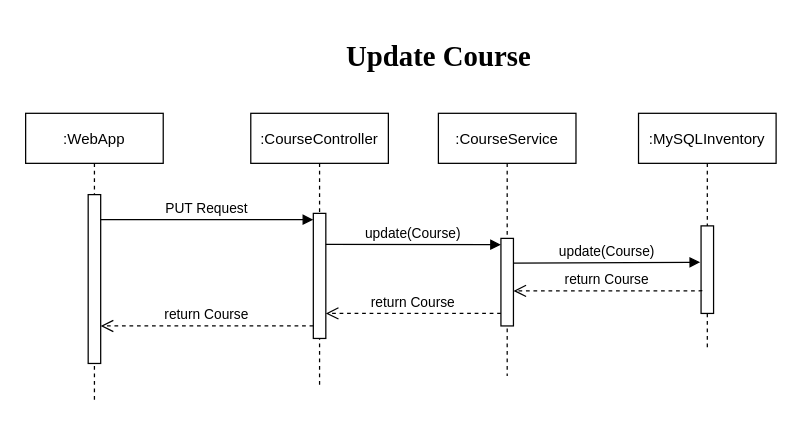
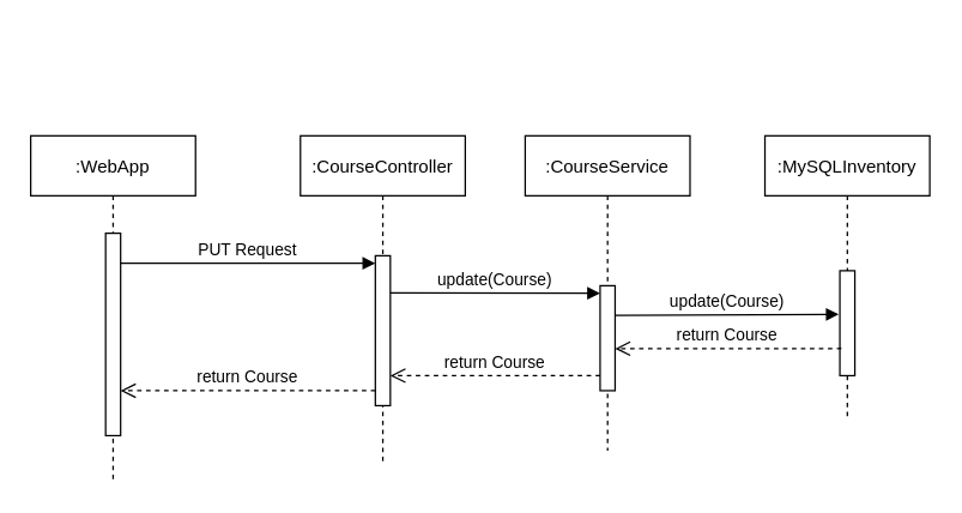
- <mxCell id="8" value="&lt;h1&gt;&lt;font style=&quot;font-size: 23px&quot; face=&quot;Tahoma&quot;&gt;&lt;b&gt;Update Course&lt;/b&gt;&lt;/font&gt;&lt;/h1&gt;" style="text;html=1;align=center;verticalAlign=middle;resizable=0;points=[];autosize=1;" parent="1" vertex="1"><mxGeometry x="260" y="20" width="180" height="50" as="geometry" /></mxCell>
